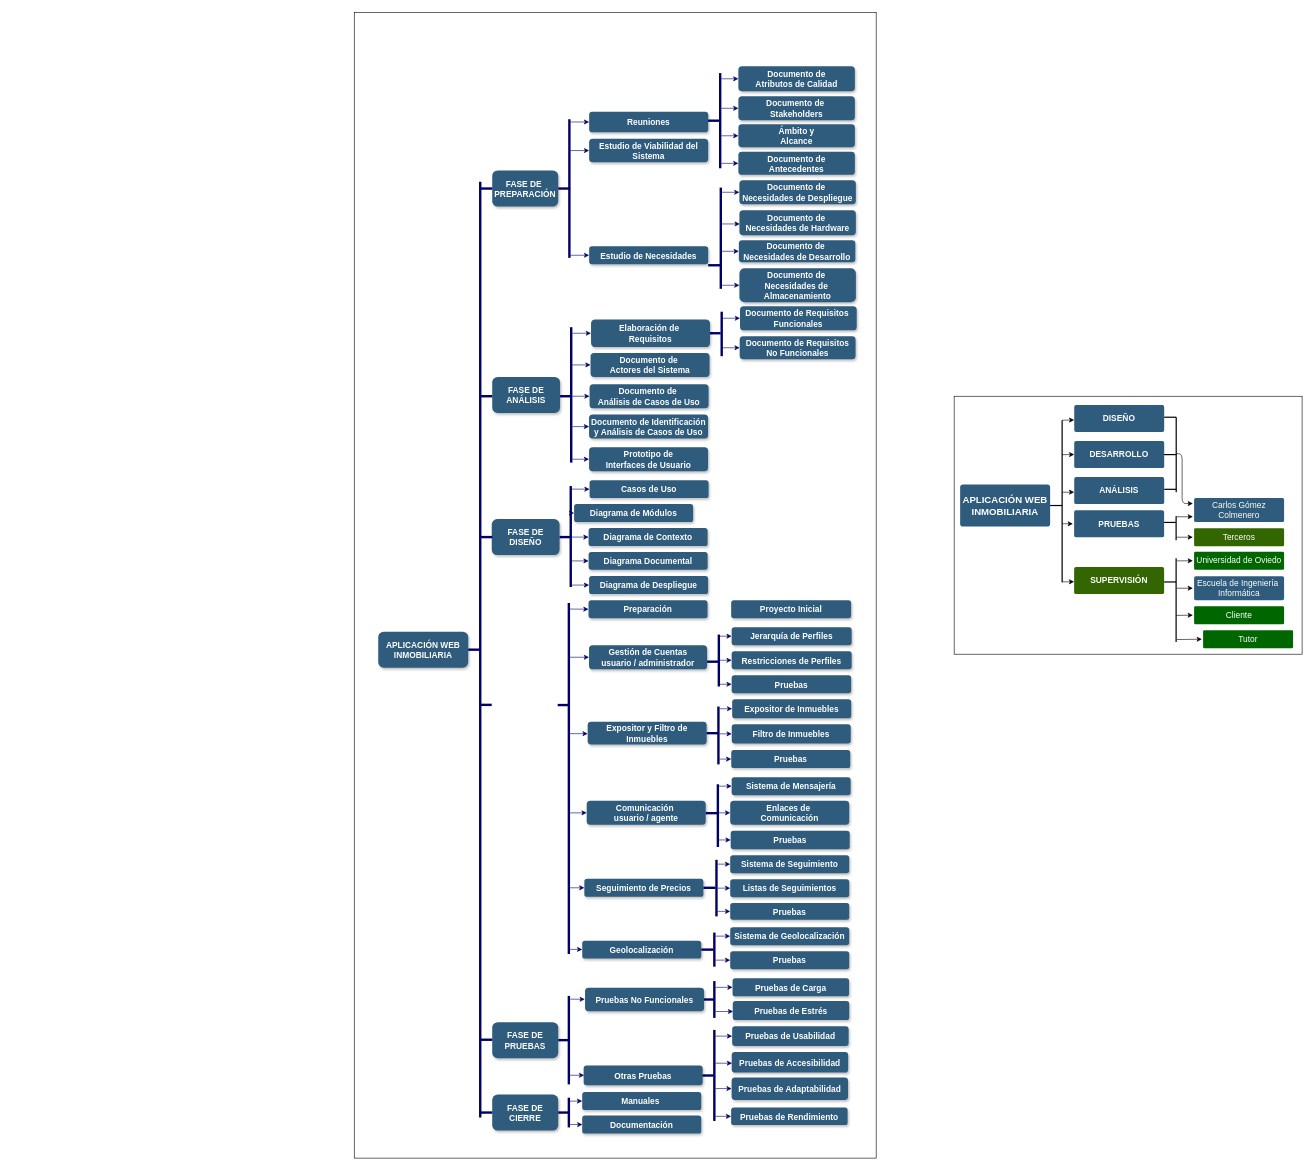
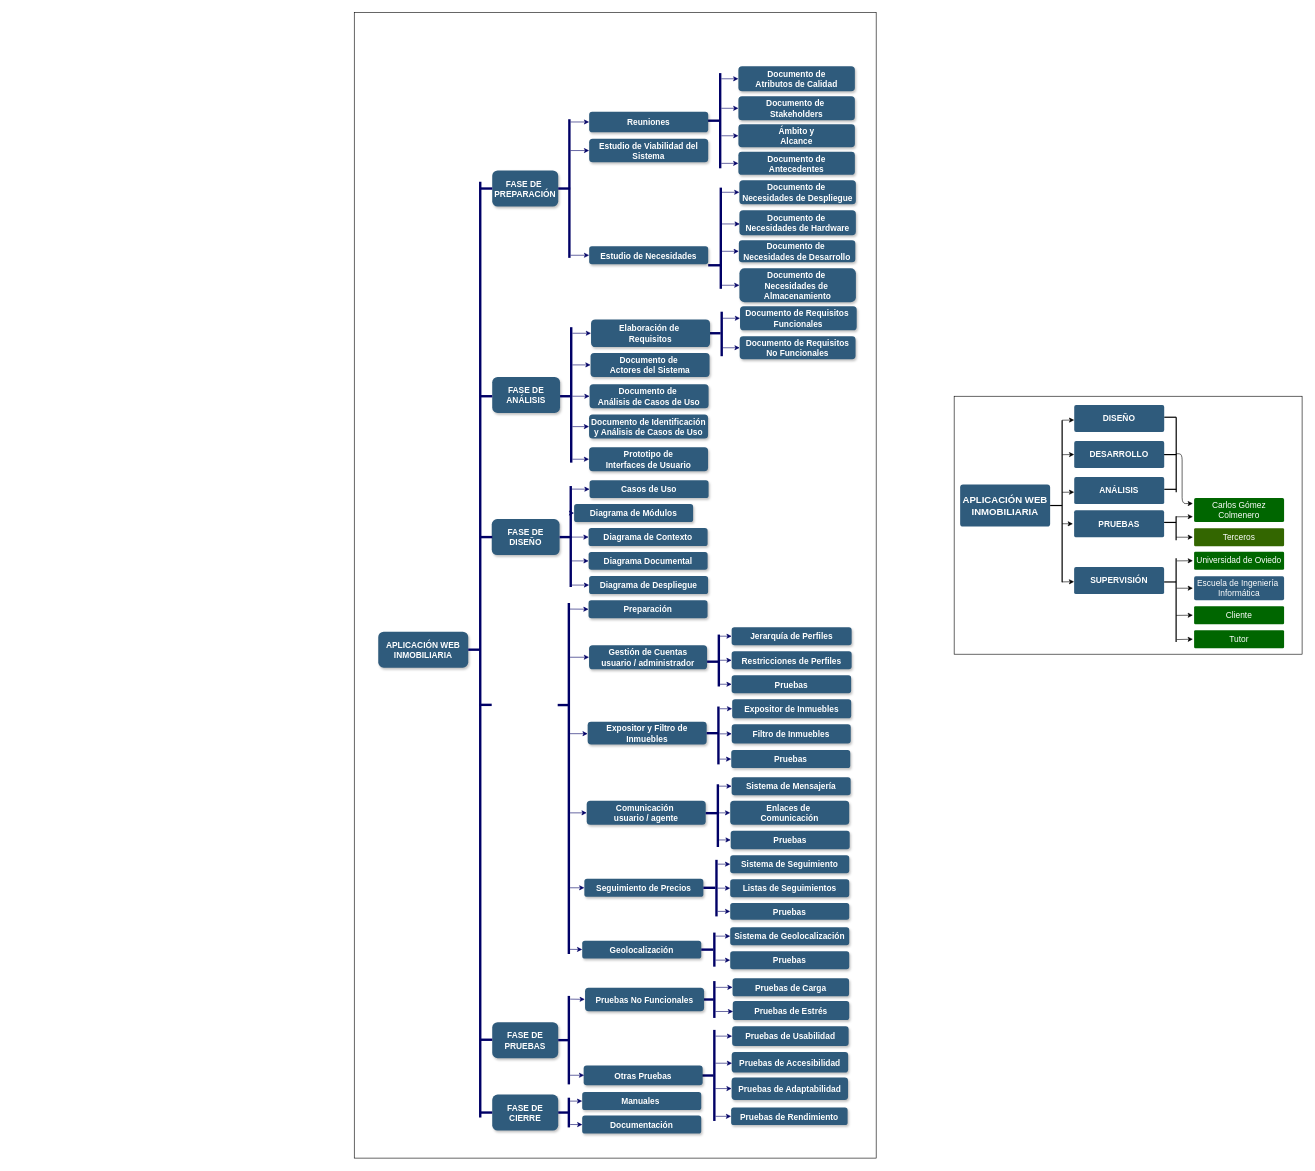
- <mxCell id="178" value="Carlos Gómez Colmenero" style="rounded=1;whiteSpace=wrap;html=1;shadow=0;labelBackgroundColor=none;strokeColor=none;strokeWidth=3;fillColor=#2f5b7c;fontFamily=Helvetica;fontSize=14;fontColor=#FFFFFF;align=center;spacing=5;fontStyle=0;arcSize=7;perimeterSpacing=2;" vertex="1" parent="1"><mxGeometry x="1990" y="829.8" width="150" height="40" as="geometry" /></mxCell>
+ <mxCell id="178" value="Carlos Gómez Colmenero" style="rounded=1;whiteSpace=wrap;html=1;shadow=0;labelBackgroundColor=none;strokeColor=none;strokeWidth=3;fillColor=#006600;fontFamily=Helvetica;fontSize=14;fontColor=#FFFFFF;align=center;spacing=5;fontStyle=0;arcSize=7;perimeterSpacing=2;" vertex="1" parent="1"><mxGeometry x="1990" y="829.8" width="150" height="40" as="geometry" /></mxCell>
- <mxCell id="184" value="SUPERVISIÓN" style="rounded=1;whiteSpace=wrap;html=1;shadow=0;labelBackgroundColor=none;strokeColor=none;strokeWidth=3;fillColor=#336600;fontFamily=Helvetica;fontSize=14;fontColor=#FFFFFF;align=center;spacing=5;fontStyle=1;arcSize=7;perimeterSpacing=2;" vertex="1" parent="1"><mxGeometry x="1790" y="944.8" width="150" height="45" as="geometry" /></mxCell>
+ <mxCell id="184" value="SUPERVISIÓN" style="rounded=1;whiteSpace=wrap;html=1;shadow=0;labelBackgroundColor=none;strokeColor=none;strokeWidth=3;fillColor=#2F5B7C;fontFamily=Helvetica;fontSize=14;fontColor=#FFFFFF;align=center;spacing=5;fontStyle=1;arcSize=7;perimeterSpacing=2;" vertex="1" parent="1"><mxGeometry x="1790" y="944.8" width="150" height="45" as="geometry" /></mxCell>
- <mxCell id="81" value="Proyecto Inicial" style="rounded=1;fillColor=#2F5B7C;strokeColor=none;shadow=1;gradientColor=none;fontStyle=1;fontColor=#FFFFFF;fontSize=14;" parent="1" vertex="1"><mxGeometry x="1218.31" y="1000" width="199.93" height="30" as="geometry" /></mxCell>
- <mxCell id="160" value="&lt;div&gt;Tutor&lt;/div&gt;" style="rounded=1;whiteSpace=wrap;html=1;shadow=0;labelBackgroundColor=none;strokeColor=none;strokeWidth=3;fillColor=#006600;fontFamily=Helvetica;fontSize=14;fontColor=#FFFFFF;align=center;spacing=5;fontStyle=0;arcSize=7;perimeterSpacing=2;" vertex="1" parent="1"><mxGeometry x="2005" y="1050" width="150" height="30" as="geometry" /></mxCell>
+ <mxCell id="160" value="&lt;div&gt;Tutor&lt;/div&gt;" style="rounded=1;whiteSpace=wrap;html=1;shadow=0;labelBackgroundColor=none;strokeColor=none;strokeWidth=3;fillColor=#006600;fontFamily=Helvetica;fontSize=14;fontColor=#FFFFFF;align=center;spacing=5;fontStyle=0;arcSize=7;perimeterSpacing=2;" vertex="1" parent="1"><mxGeometry x="1990" y="1050" width="150" height="30" as="geometry" /></mxCell>
